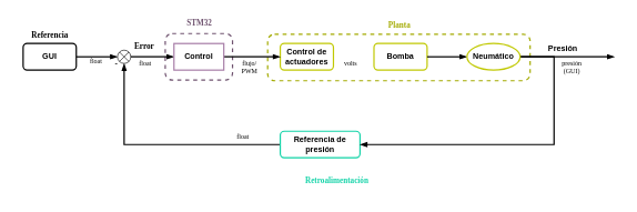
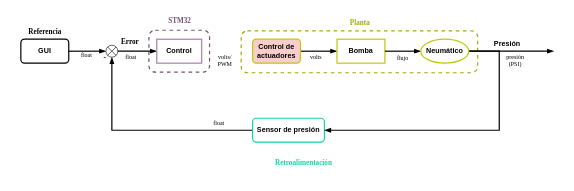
- <mxCell id="18" style="edgeStyle=orthogonalEdgeStyle;rounded=0;orthogonalLoop=1;jettySize=auto;html=1;exitX=1;exitY=0.5;exitDx=0;exitDy=0;entryX=0;entryY=0.5;entryDx=0;entryDy=0;endArrow=blockThin;endFill=1;strokeWidth=2;" parent="1" source="19" target="7" edge="1"><mxGeometry relative="1" as="geometry" /></mxCell>
- <mxCell id="7" value="Control de actuadores" style="rounded=1;whiteSpace=wrap;html=1;strokeWidth=2;fontStyle=1;strokeColor=#C1C904;" parent="1" vertex="1"><mxGeometry x="420" y="65" width="80" height="40" as="geometry" /></mxCell>
+ <mxCell id="7" value="Control de actuadores" style="rounded=1;whiteSpace=wrap;html=1;strokeWidth=2;fontStyle=1;strokeColor=#C1C904;fillColor=#f8cecc;" parent="1" vertex="1"><mxGeometry x="420" y="65" width="80" height="40" as="geometry" /></mxCell>
+ <mxCell id="6" value="" style="edgeStyle=orthogonalEdgeStyle;rounded=0;orthogonalLoop=1;jettySize=auto;html=1;strokeWidth=2;endArrow=blockThin;endFill=1;" parent="1" source="7" target="10" edge="1"><mxGeometry relative="1" as="geometry"><mxPoint x="559" y="85" as="targetPoint" /></mxGeometry></mxCell>
- <mxCell id="10" value="Bomba" style="rounded=1;whiteSpace=wrap;html=1;strokeWidth=2;fontStyle=1;strokeColor=#C1C904;" parent="1" vertex="1"><mxGeometry x="561" y="65" width="80" height="40" as="geometry" /></mxCell>
+ <mxCell id="10" value="Bomba" style="whiteSpace=wrap;html=1;strokeWidth=2;fontStyle=1;strokeColor=#C1C904;rounded=0;" parent="1" vertex="1"><mxGeometry x="561" y="65" width="80" height="40" as="geometry" /></mxCell>
+ <mxCell id="31" value="flujo" style="text;html=1;strokeColor=none;fillColor=none;align=center;verticalAlign=middle;whiteSpace=wrap;rounded=0;fontStyle=0;fontSize=10;fontFamily=Verdana;" parent="1" vertex="1"><mxGeometry x="641" y="88" width="60" height="18" as="geometry" /></mxCell>
- <mxCell id="29" value="flujo/&lt;br&gt;PWM" style="text;html=1;strokeColor=none;fillColor=none;align=center;verticalAlign=middle;whiteSpace=wrap;rounded=0;fontStyle=0;fontSize=10;fontFamily=Verdana;" parent="1" vertex="1"><mxGeometry x="344" y="85" width="60" height="30" as="geometry" /></mxCell>
+ <mxCell id="29" value="volts/&lt;br&gt;PWM" style="text;html=1;strokeColor=none;fillColor=none;align=center;verticalAlign=middle;whiteSpace=wrap;rounded=0;fontStyle=0;fontSize=10;fontFamily=Verdana;" parent="1" vertex="1"><mxGeometry x="344" y="85" width="60" height="30" as="geometry" /></mxCell>
- <mxCell id="32" value="presión&lt;br&gt;(GUI)" style="text;html=1;strokeColor=none;fillColor=none;align=center;verticalAlign=middle;whiteSpace=wrap;rounded=0;fontStyle=0;fontSize=10;fontFamily=Verdana;" parent="1" vertex="1"><mxGeometry x="829" y="85" width="60" height="30" as="geometry" /></mxCell>
+ <mxCell id="32" value="presión&lt;br&gt;(PSI)" style="text;html=1;strokeColor=none;fillColor=none;align=center;verticalAlign=middle;whiteSpace=wrap;rounded=0;fontStyle=0;fontSize=10;fontFamily=Verdana;" parent="1" vertex="1"><mxGeometry x="829" y="85" width="60" height="30" as="geometry" /></mxCell>
- <mxCell id="13" value="Referencia de presión" style="rounded=1;whiteSpace=wrap;html=1;strokeWidth=2;fontStyle=1;strokeColor=#13D3A8;" parent="1" vertex="1"><mxGeometry x="420" y="197" width="120" height="40" as="geometry" /></mxCell>
+ <mxCell id="13" value="Sensor de presión" style="rounded=1;whiteSpace=wrap;html=1;strokeWidth=2;fontStyle=1;strokeColor=#13D3A8;" parent="1" vertex="1"><mxGeometry x="420" y="197" width="120" height="40" as="geometry" /></mxCell>
